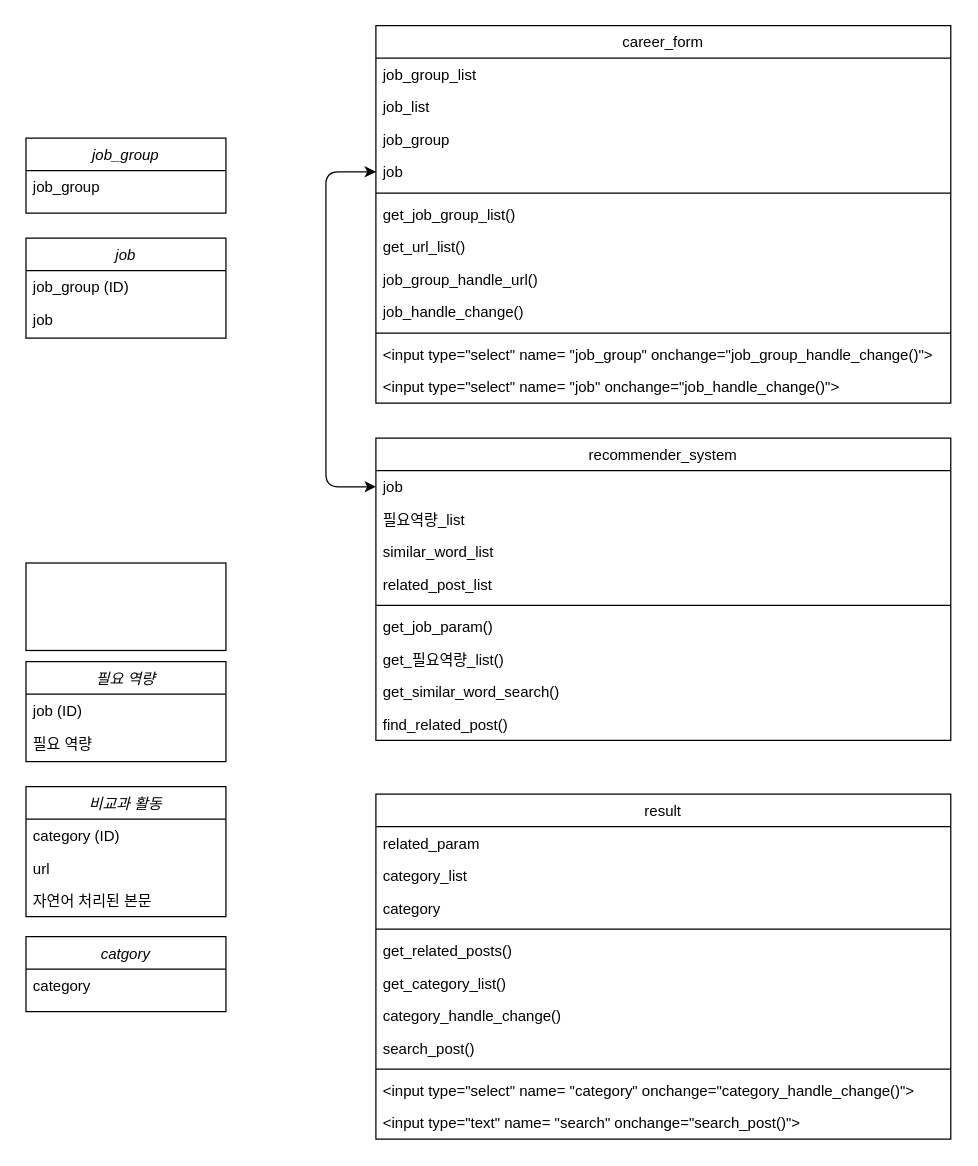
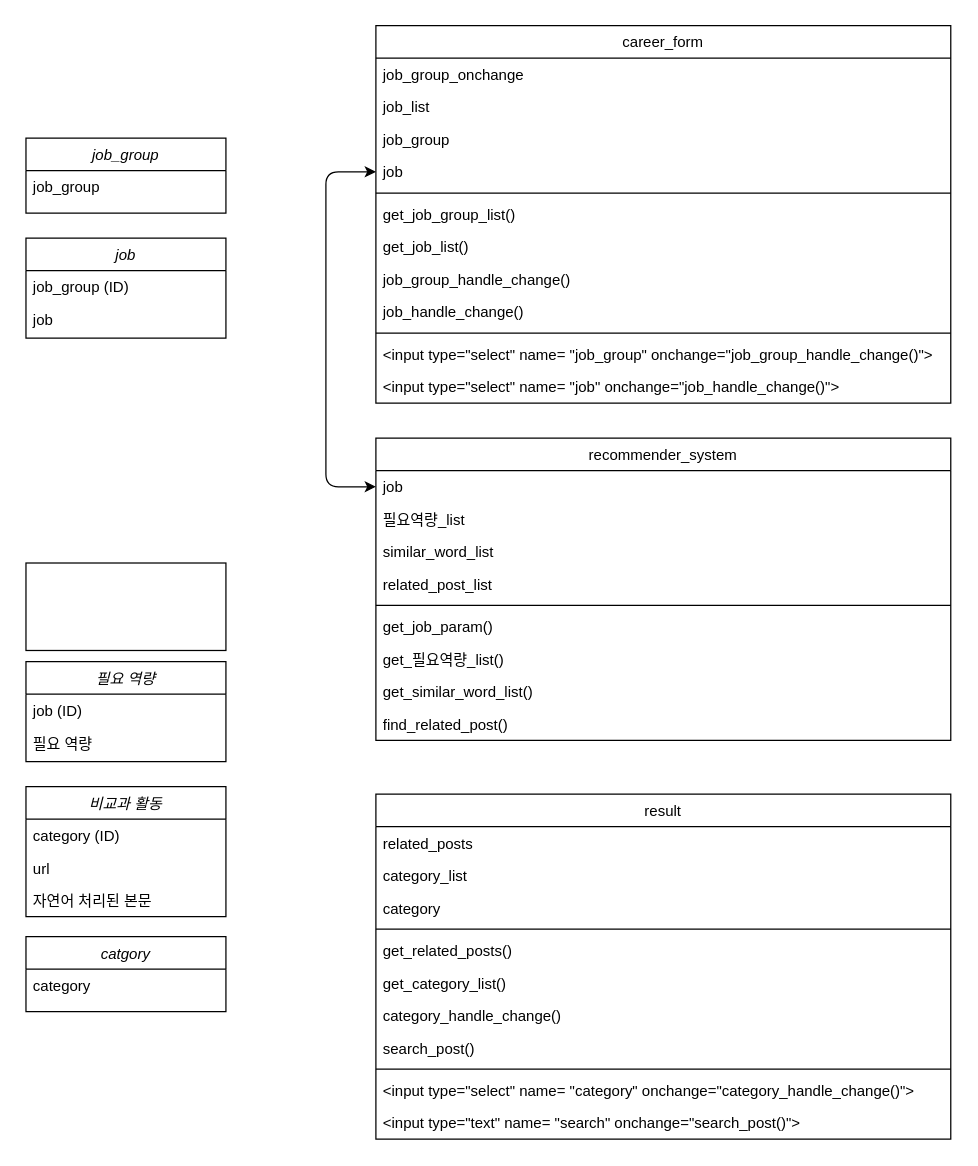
- <mxCell id="6" value="job_group_list" style="text;align=left;verticalAlign=top;spacingLeft=4;spacingRight=4;overflow=hidden;rotatable=0;points=[[0,0.5],[1,0.5]];portConstraint=eastwest;" parent="5" vertex="1"><mxGeometry y="26" width="460" height="26" as="geometry" /></mxCell>
+ <mxCell id="6" value="job_group_onchange" style="text;align=left;verticalAlign=top;spacingLeft=4;spacingRight=4;overflow=hidden;rotatable=0;points=[[0,0.5],[1,0.5]];portConstraint=eastwest;" parent="5" vertex="1"><mxGeometry y="26" width="460" height="26" as="geometry" /></mxCell>
- <mxCell id="12" value="get_url_list()" style="text;align=left;verticalAlign=top;spacingLeft=4;spacingRight=4;overflow=hidden;rotatable=0;points=[[0,0.5],[1,0.5]];portConstraint=eastwest;" parent="5" vertex="1"><mxGeometry y="164" width="460" height="26" as="geometry" /></mxCell>
+ <mxCell id="12" value="get_job_list()" style="text;align=left;verticalAlign=top;spacingLeft=4;spacingRight=4;overflow=hidden;rotatable=0;points=[[0,0.5],[1,0.5]];portConstraint=eastwest;" parent="5" vertex="1"><mxGeometry y="164" width="460" height="26" as="geometry" /></mxCell>
- <mxCell id="13" value="job_group_handle_url()" style="text;align=left;verticalAlign=top;spacingLeft=4;spacingRight=4;overflow=hidden;rotatable=0;points=[[0,0.5],[1,0.5]];portConstraint=eastwest;" parent="5" vertex="1"><mxGeometry y="190" width="460" height="26" as="geometry" /></mxCell>
+ <mxCell id="13" value="job_group_handle_change()" style="text;align=left;verticalAlign=top;spacingLeft=4;spacingRight=4;overflow=hidden;rotatable=0;points=[[0,0.5],[1,0.5]];portConstraint=eastwest;" parent="5" vertex="1"><mxGeometry y="190" width="460" height="26" as="geometry" /></mxCell>
- <mxCell id="49" value="get_similar_word_search()" style="text;align=left;verticalAlign=top;spacingLeft=4;spacingRight=4;overflow=hidden;rotatable=0;points=[[0,0.5],[1,0.5]];portConstraint=eastwest;" vertex="1" parent="41"><mxGeometry y="190" width="460" height="26" as="geometry" /></mxCell>
+ <mxCell id="49" value="get_similar_word_list()" style="text;align=left;verticalAlign=top;spacingLeft=4;spacingRight=4;overflow=hidden;rotatable=0;points=[[0,0.5],[1,0.5]];portConstraint=eastwest;" vertex="1" parent="41"><mxGeometry y="190" width="460" height="26" as="geometry" /></mxCell>
- <mxCell id="22" value="related_param" style="text;align=left;verticalAlign=top;spacingLeft=4;spacingRight=4;overflow=hidden;rotatable=0;points=[[0,0.5],[1,0.5]];portConstraint=eastwest;rounded=0;shadow=0;html=0;" parent="21" vertex="1"><mxGeometry y="26" width="460" height="26" as="geometry" /></mxCell>
+ <mxCell id="22" value="related_posts" style="text;align=left;verticalAlign=top;spacingLeft=4;spacingRight=4;overflow=hidden;rotatable=0;points=[[0,0.5],[1,0.5]];portConstraint=eastwest;rounded=0;shadow=0;html=0;" parent="21" vertex="1"><mxGeometry y="26" width="460" height="26" as="geometry" /></mxCell>
